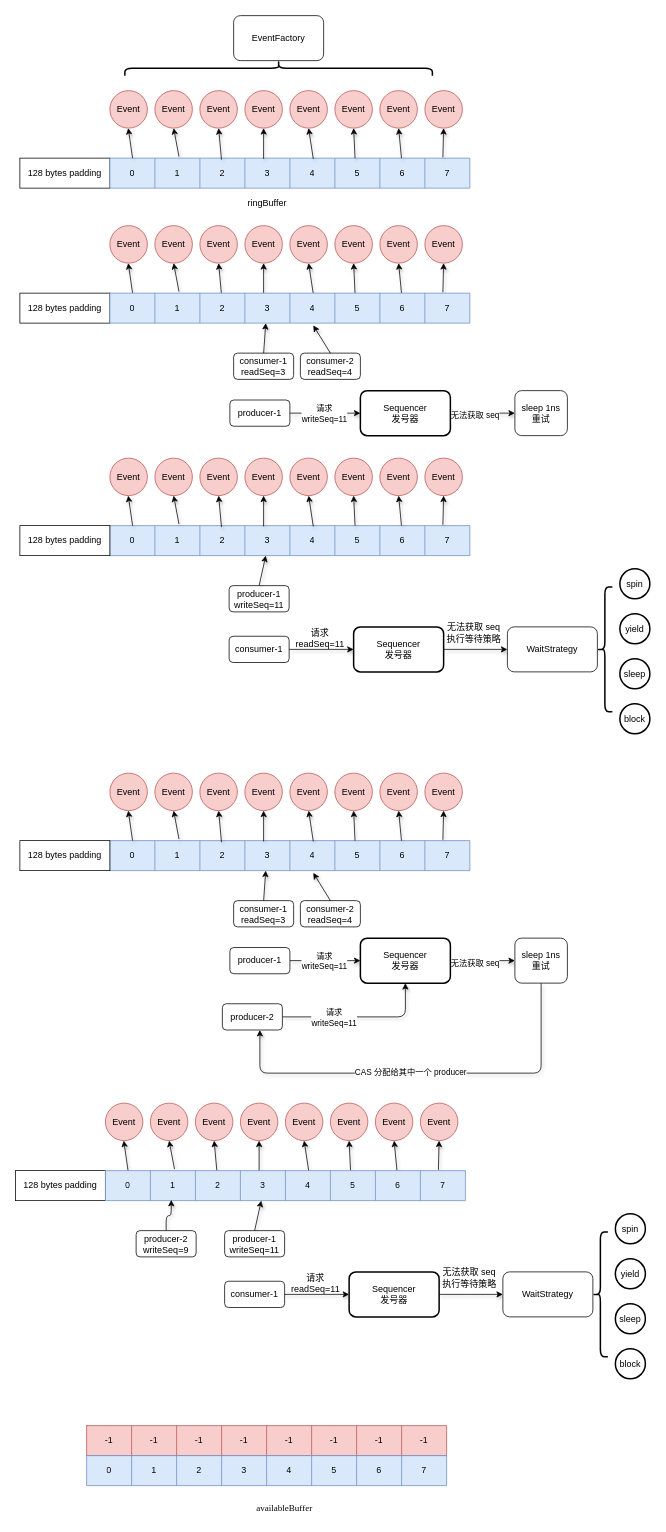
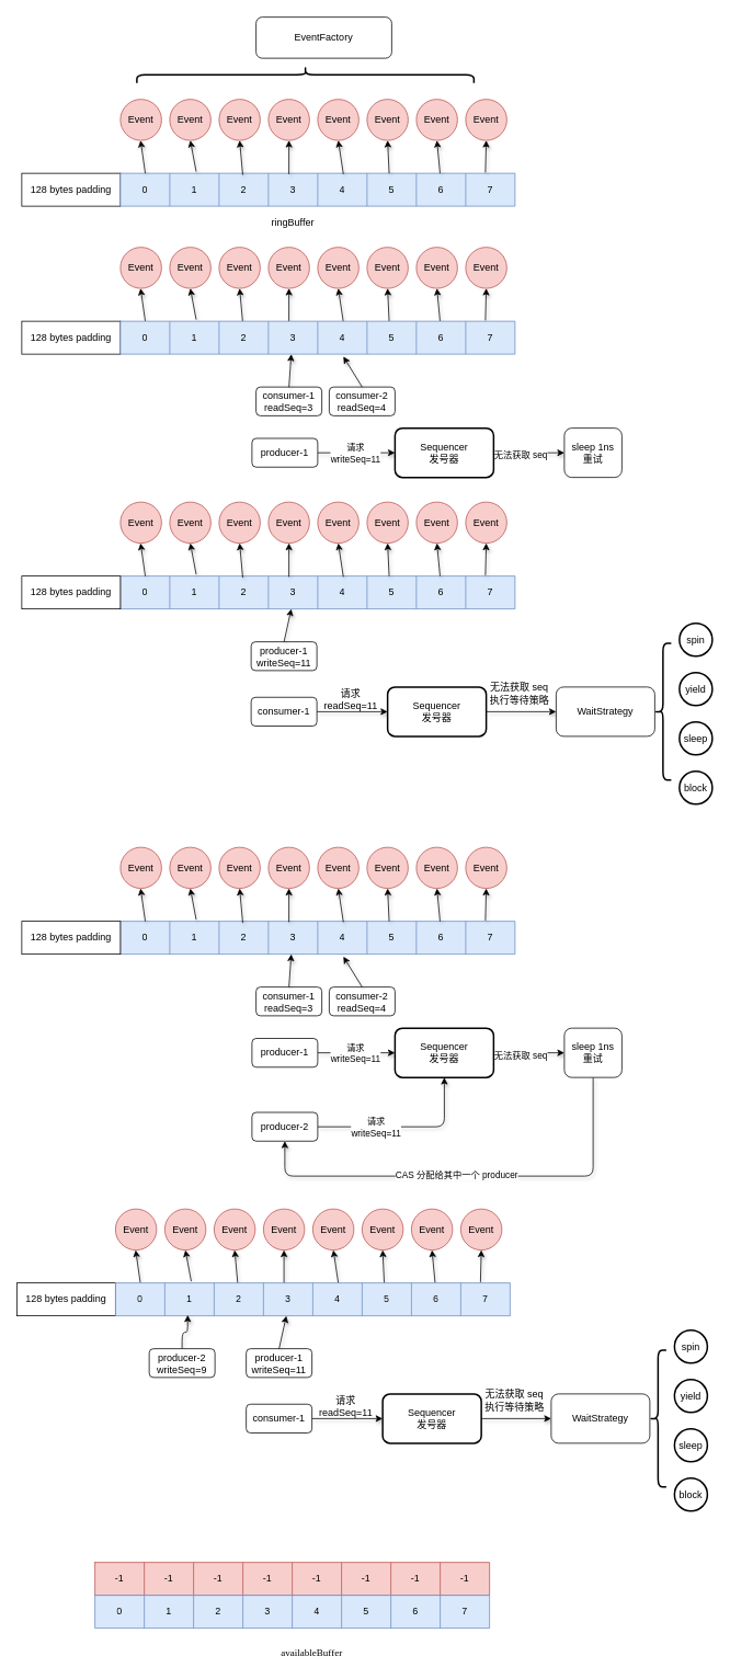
- <mxCell id="51" value="EventFactory" style="rounded=1;whiteSpace=wrap;html=1;" vertex="1" parent="1"><mxGeometry x="311" y="20" width="120" height="60" as="geometry" /></mxCell>
+ <mxCell id="51" value="EventFactory" style="rounded=1;whiteSpace=wrap;html=1;" vertex="1" parent="1"><mxGeometry x="311" y="20" width="165" height="50" as="geometry" /></mxCell>
- <mxCell id="174" value="&lt;div&gt;producer-2&lt;/div&gt;" style="rounded=1;whiteSpace=wrap;html=1;shadow=0;strokeColor=#000000;strokeWidth=1;fillColor=#ffffff;gradientColor=none;" vertex="1" parent="1"><mxGeometry x="296" y="1337.5" width="80" height="35" as="geometry" /></mxCell>
+ <mxCell id="174" value="&lt;div&gt;producer-2&lt;/div&gt;" style="rounded=1;whiteSpace=wrap;html=1;shadow=0;strokeColor=#000000;strokeWidth=1;fillColor=#ffffff;gradientColor=none;" vertex="1" parent="1"><mxGeometry x="306" y="1352.5" width="80" height="35" as="geometry" /></mxCell>
